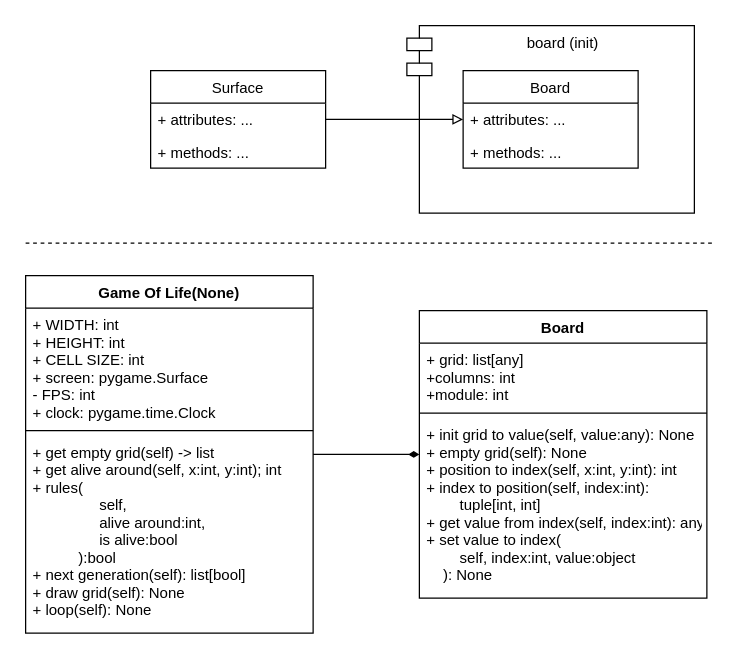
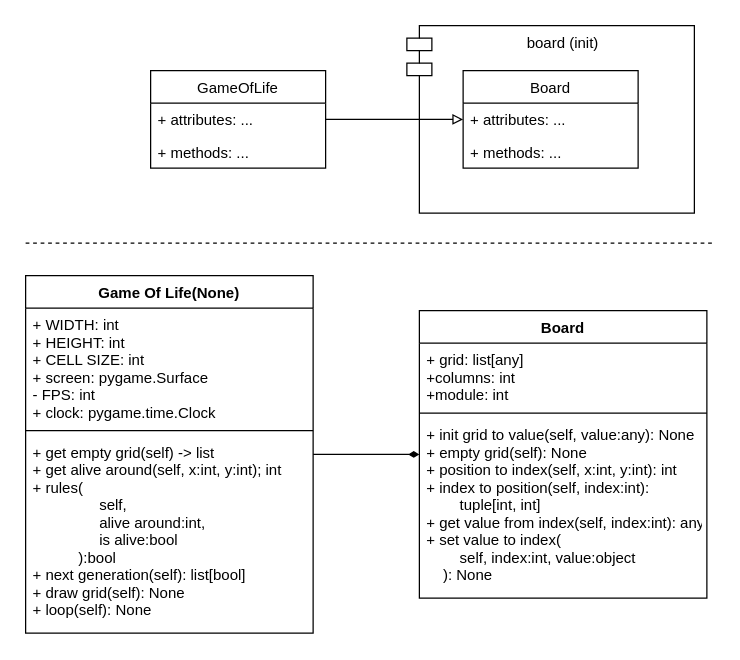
- <mxCell id="13" value="Surface" style="swimlane;fontStyle=0;childLayout=stackLayout;horizontal=1;startSize=26;fillColor=none;horizontalStack=0;resizeParent=1;resizeParentMax=0;resizeLast=0;collapsible=1;marginBottom=0;" vertex="1" parent="1"><mxGeometry x="120" y="56" width="140" height="78" as="geometry" /></mxCell>
+ <mxCell id="13" value="GameOfLife" style="swimlane;fontStyle=0;childLayout=stackLayout;horizontal=1;startSize=26;fillColor=none;horizontalStack=0;resizeParent=1;resizeParentMax=0;resizeLast=0;collapsible=1;marginBottom=0;" vertex="1" parent="1"><mxGeometry x="120" y="56" width="140" height="78" as="geometry" /></mxCell>
